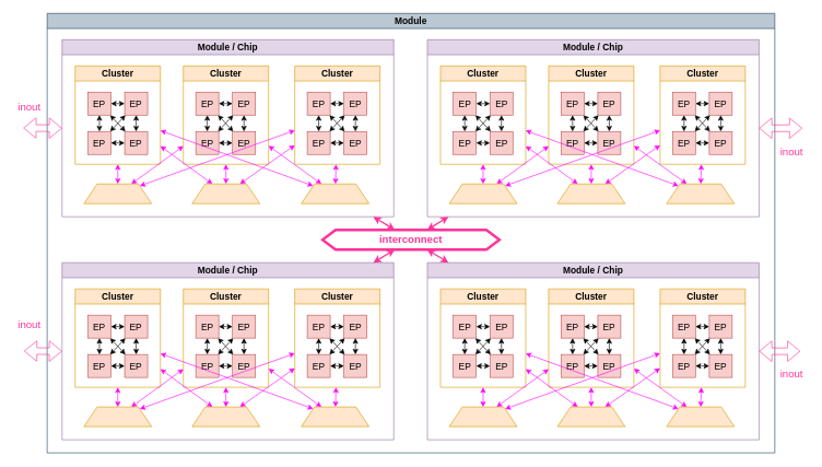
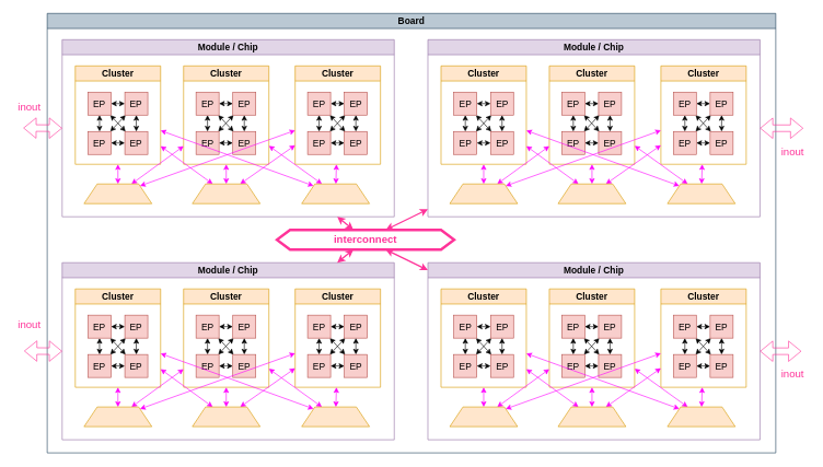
- <mxCell id="2" value="Module" style="swimlane;strokeColor=#23445d;fontSize=14;fillColor=#bac8d3;" vertex="1" parent="1"><mxGeometry x="71" y="20" width="1110" height="670" as="geometry" /></mxCell>
+ <mxCell id="2" value="Board" style="swimlane;strokeColor=#23445d;fontSize=14;fillColor=#bac8d3;" vertex="1" parent="1"><mxGeometry x="71" y="20" width="1110" height="670" as="geometry" /></mxCell>
- <mxCell id="191" value="interconnect" style="shape=hexagon;perimeter=hexagonPerimeter2;whiteSpace=wrap;html=1;fixedSize=1;fontColor=#FF3399;strokeColor=#FF3399;fontSize=16;fontStyle=1;strokeWidth=4;" vertex="1" parent="2"><mxGeometry x="420" y="330" width="270" height="30" as="geometry" /></mxCell>
+ <mxCell id="191" value="interconnect" style="shape=hexagon;perimeter=hexagonPerimeter2;whiteSpace=wrap;html=1;fixedSize=1;fontColor=#FF3399;strokeColor=#FF3399;fontSize=16;fontStyle=1;strokeWidth=4;" vertex="1" parent="2"><mxGeometry x="350" y="330" width="270" height="30" as="geometry" /></mxCell>
